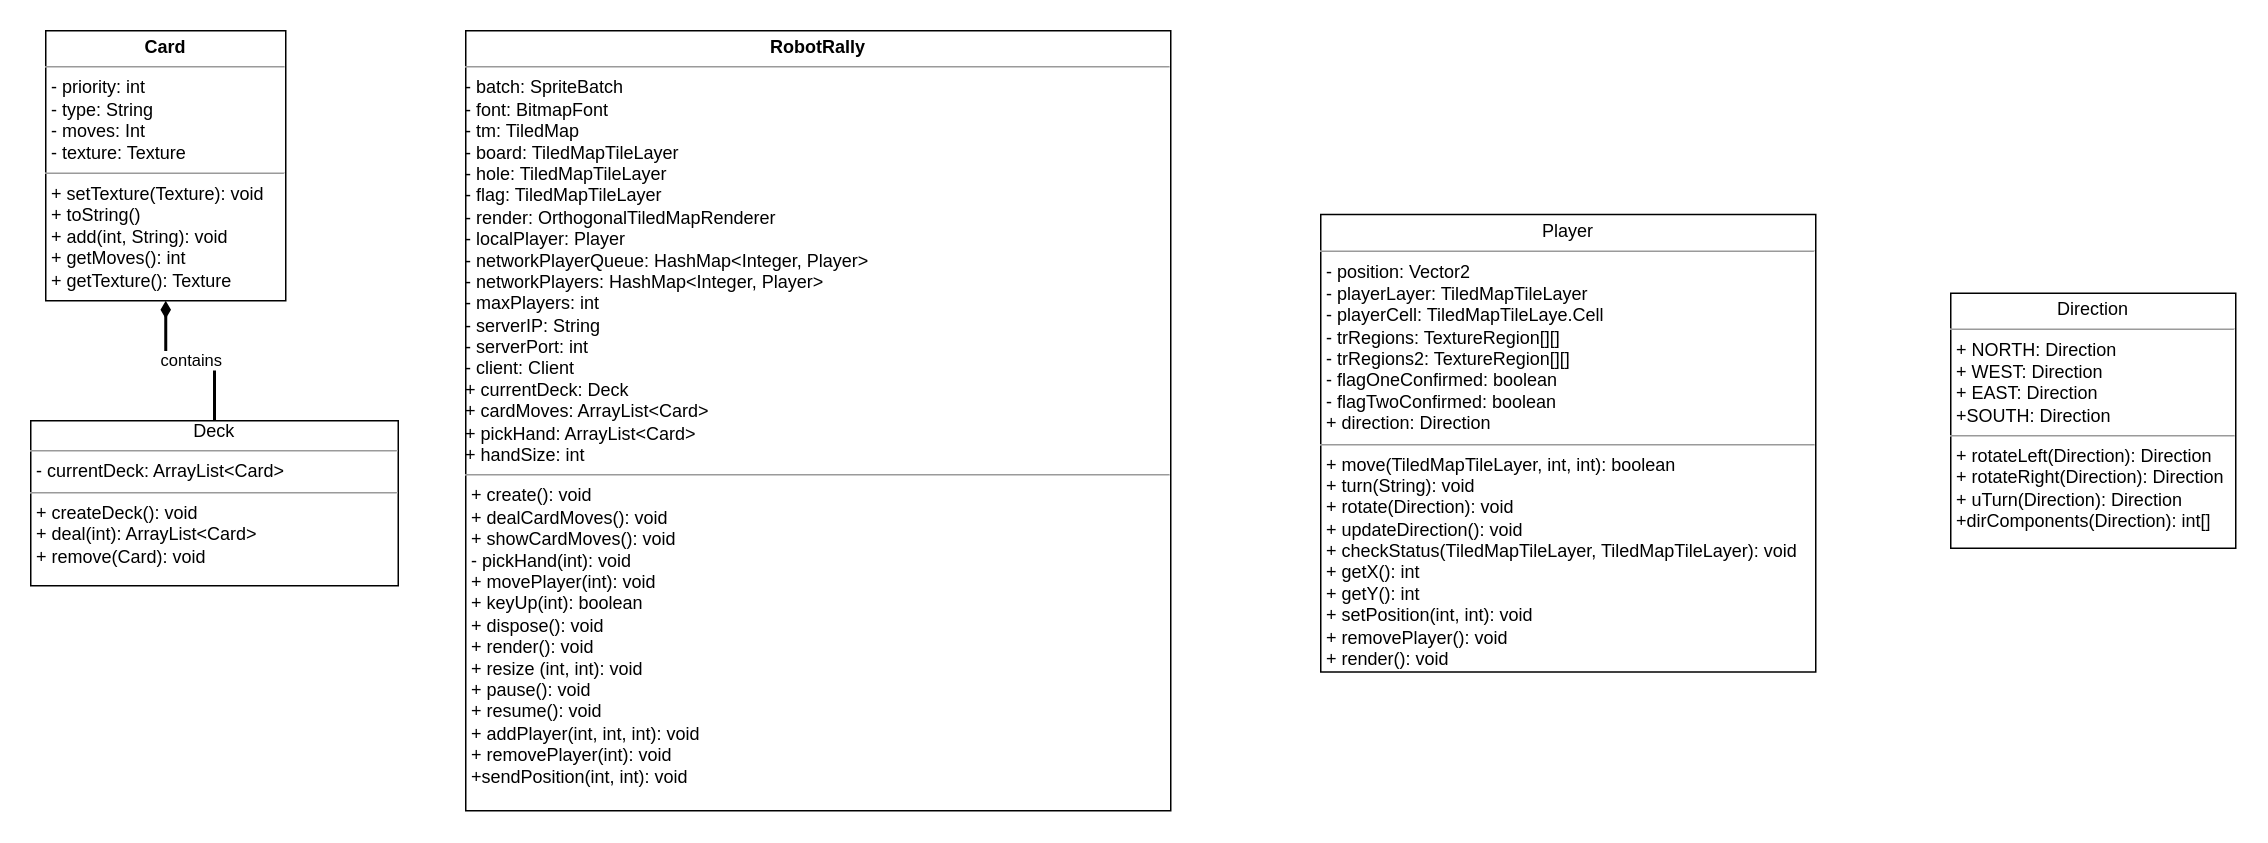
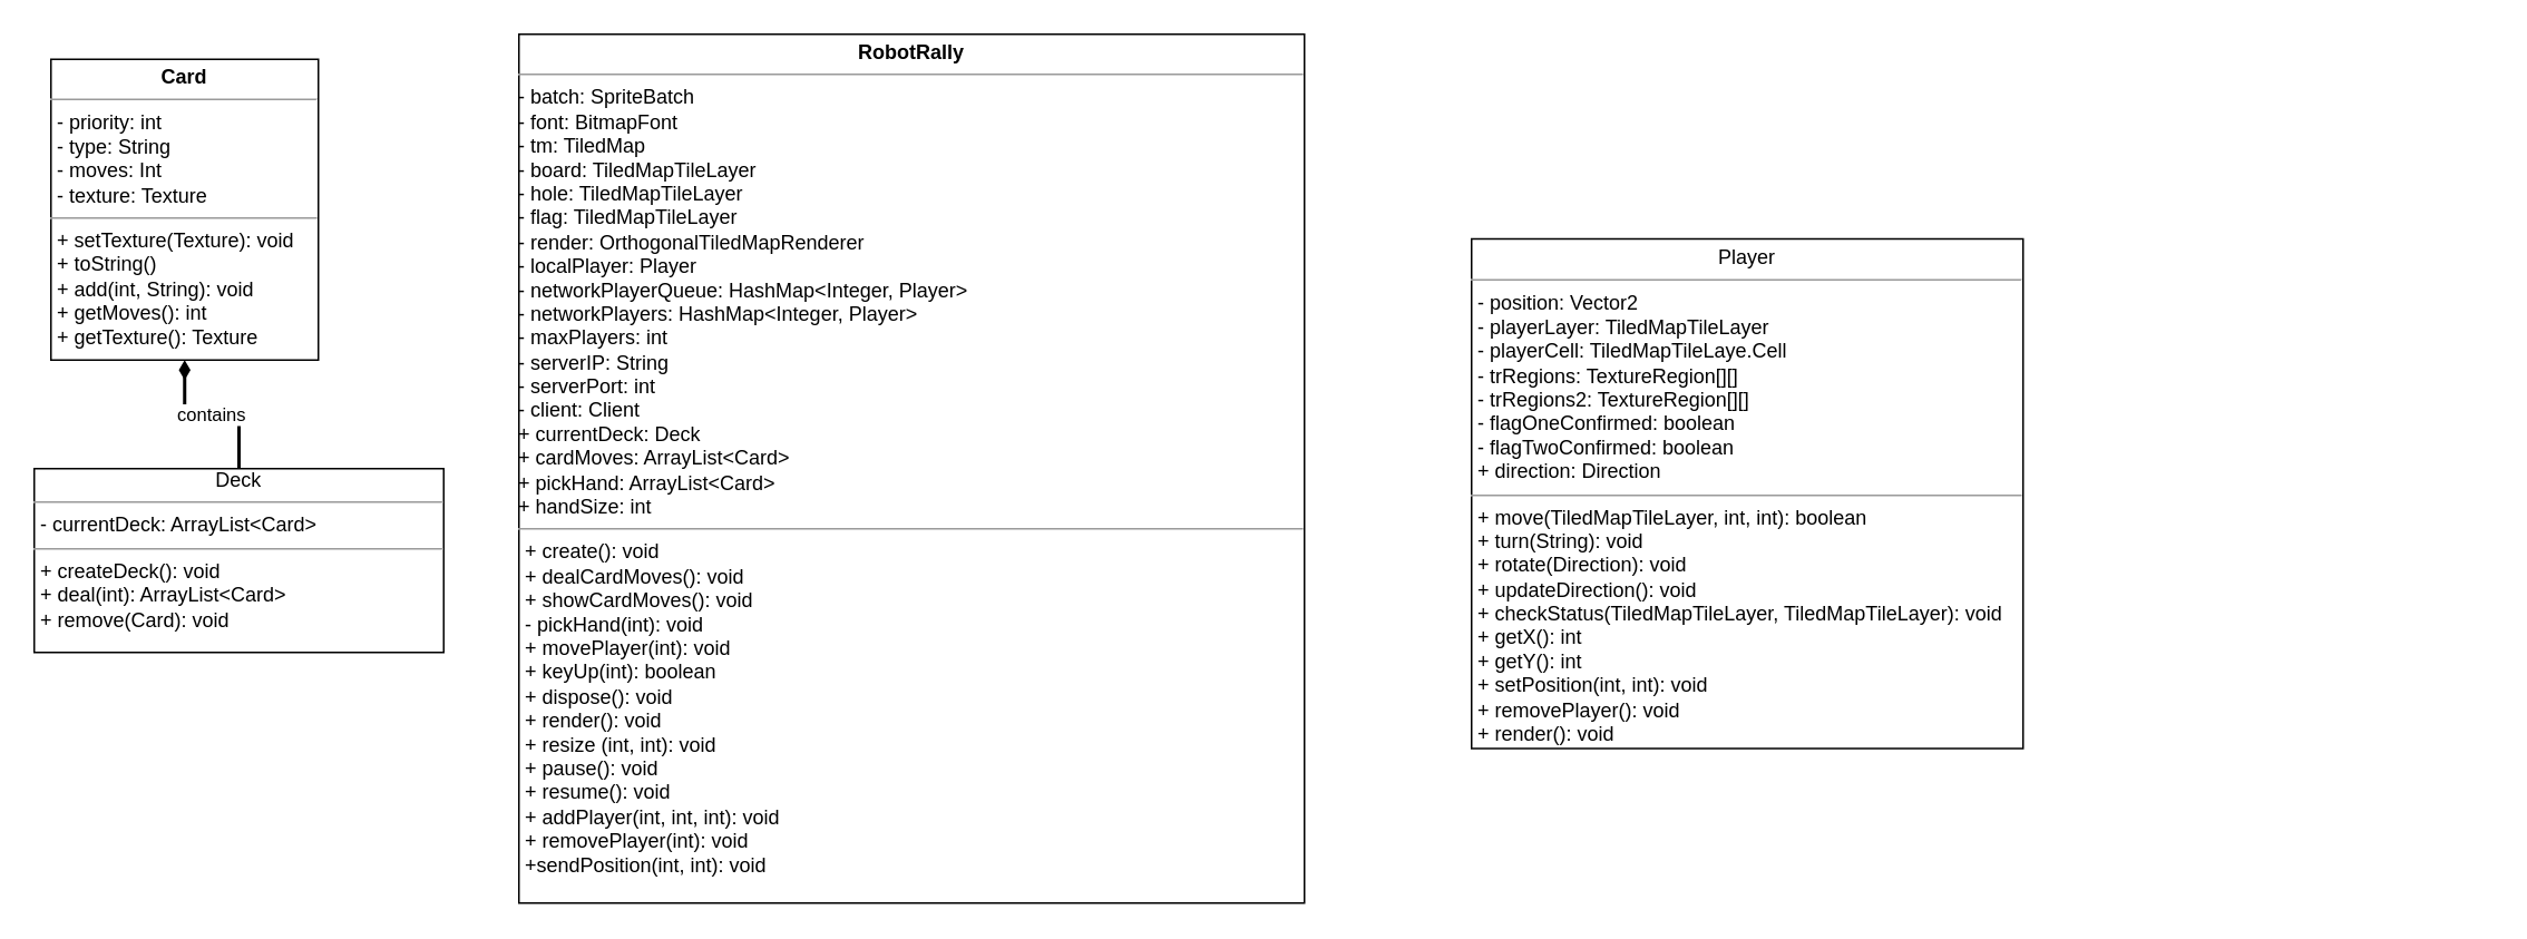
- <mxCell id="2" value="&lt;p style=&quot;margin: 0px ; margin-top: 4px ; text-align: center&quot;&gt;&lt;b&gt;Card&lt;/b&gt;&lt;/p&gt;&lt;hr size=&quot;1&quot;&gt;&lt;p style=&quot;margin: 0px ; margin-left: 4px&quot;&gt;- priority: int&lt;/p&gt;&lt;p style=&quot;margin: 0px ; margin-left: 4px&quot;&gt;- type: String&lt;/p&gt;&lt;p style=&quot;margin: 0px ; margin-left: 4px&quot;&gt;- moves: Int&lt;/p&gt;&lt;p style=&quot;margin: 0px ; margin-left: 4px&quot;&gt;- texture: Texture&lt;br&gt;&lt;/p&gt;&lt;hr size=&quot;1&quot;&gt;&lt;p style=&quot;margin: 0px ; margin-left: 4px&quot;&gt;+ setTexture(Texture): void&lt;/p&gt;&lt;p style=&quot;margin: 0px ; margin-left: 4px&quot;&gt;+ toString()&lt;/p&gt;&lt;p style=&quot;margin: 0px ; margin-left: 4px&quot;&gt;+ add(int, String): void&lt;/p&gt;&lt;p style=&quot;margin: 0px ; margin-left: 4px&quot;&gt;+ getMoves(): int&lt;br&gt;&lt;/p&gt;&lt;p style=&quot;margin: 0px ; margin-left: 4px&quot;&gt;+ getTexture(): Texture&lt;br&gt;&lt;/p&gt;" style="verticalAlign=top;align=left;overflow=fill;fontSize=12;fontFamily=Helvetica;html=1;" vertex="1" parent="1"><mxGeometry x="30" y="20" width="160" height="180" as="geometry" /></mxCell>
+ <mxCell id="2" value="&lt;p style=&quot;margin: 0px ; margin-top: 4px ; text-align: center&quot;&gt;&lt;b&gt;Card&lt;/b&gt;&lt;/p&gt;&lt;hr size=&quot;1&quot;&gt;&lt;p style=&quot;margin: 0px ; margin-left: 4px&quot;&gt;- priority: int&lt;/p&gt;&lt;p style=&quot;margin: 0px ; margin-left: 4px&quot;&gt;- type: String&lt;/p&gt;&lt;p style=&quot;margin: 0px ; margin-left: 4px&quot;&gt;- moves: Int&lt;/p&gt;&lt;p style=&quot;margin: 0px ; margin-left: 4px&quot;&gt;- texture: Texture&lt;br&gt;&lt;/p&gt;&lt;hr size=&quot;1&quot;&gt;&lt;p style=&quot;margin: 0px ; margin-left: 4px&quot;&gt;+ setTexture(Texture): void&lt;/p&gt;&lt;p style=&quot;margin: 0px ; margin-left: 4px&quot;&gt;+ toString()&lt;/p&gt;&lt;p style=&quot;margin: 0px ; margin-left: 4px&quot;&gt;+ add(int, String): void&lt;/p&gt;&lt;p style=&quot;margin: 0px ; margin-left: 4px&quot;&gt;+ getMoves(): int&lt;br&gt;&lt;/p&gt;&lt;p style=&quot;margin: 0px ; margin-left: 4px&quot;&gt;+ getTexture(): Texture&lt;br&gt;&lt;/p&gt;" style="verticalAlign=top;align=left;overflow=fill;fontSize=12;fontFamily=Helvetica;html=1;" vertex="1" parent="1"><mxGeometry x="30" y="35" width="160" height="180" as="geometry" /></mxCell>
- <mxCell id="5" value="&lt;p style=&quot;margin: 0px ; margin-top: 4px ; text-align: center&quot;&gt;Direction&lt;/p&gt;&lt;hr size=&quot;1&quot;&gt;&lt;p style=&quot;margin: 0px ; margin-left: 4px&quot;&gt;+ NORTH: Direction&lt;/p&gt;&lt;p style=&quot;margin: 0px ; margin-left: 4px&quot;&gt;+ WEST: Direction&lt;br&gt;&lt;/p&gt;&lt;p style=&quot;margin: 0px ; margin-left: 4px&quot;&gt;+ EAST: Direction&lt;br&gt;&lt;/p&gt;&lt;p style=&quot;margin: 0px ; margin-left: 4px&quot;&gt;+SOUTH: Direction&lt;br&gt;&lt;/p&gt;&lt;hr size=&quot;1&quot;&gt;&lt;p style=&quot;margin: 0px ; margin-left: 4px&quot;&gt;+ rotateLeft(Direction): Direction&lt;/p&gt;&lt;p style=&quot;margin: 0px ; margin-left: 4px&quot;&gt;+ rotateRight(Direction): Direction&lt;/p&gt;&lt;p style=&quot;margin: 0px ; margin-left: 4px&quot;&gt;+ uTurn(Direction): Direction&lt;/p&gt;&lt;p style=&quot;margin: 0px ; margin-left: 4px&quot;&gt;+dirComponents(Direction): int[]&lt;br&gt;&lt;/p&gt;" style="verticalAlign=top;align=left;overflow=fill;fontSize=12;fontFamily=Helvetica;html=1;" vertex="1" parent="1"><mxGeometry x="1300" y="195" width="190" height="170" as="geometry" /></mxCell>
